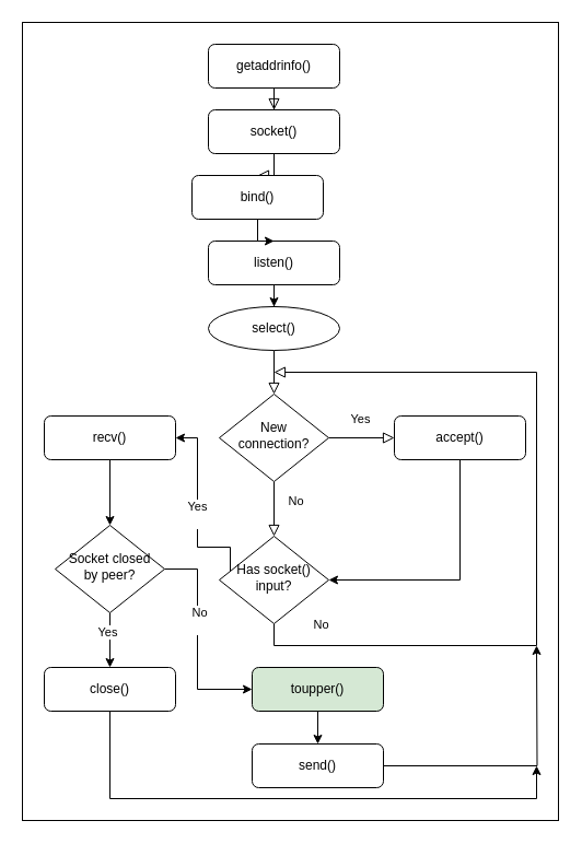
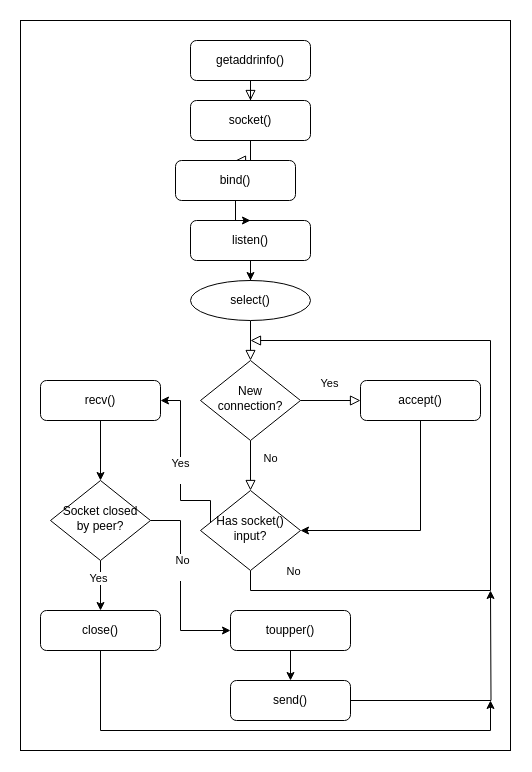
- <mxCell id="26" value="toupper()" style="rounded=1;whiteSpace=wrap;html=1;fontSize=12;glass=0;strokeWidth=1;shadow=0;fillColor=#d5e8d4;" vertex="1" parent="1"><mxGeometry x="230" y="610" width="120" height="40" as="geometry" /></mxCell>
+ <mxCell id="26" value="toupper()" style="rounded=1;whiteSpace=wrap;html=1;fontSize=12;glass=0;strokeWidth=1;shadow=0;" vertex="1" parent="1"><mxGeometry x="230" y="610" width="120" height="40" as="geometry" /></mxCell>
